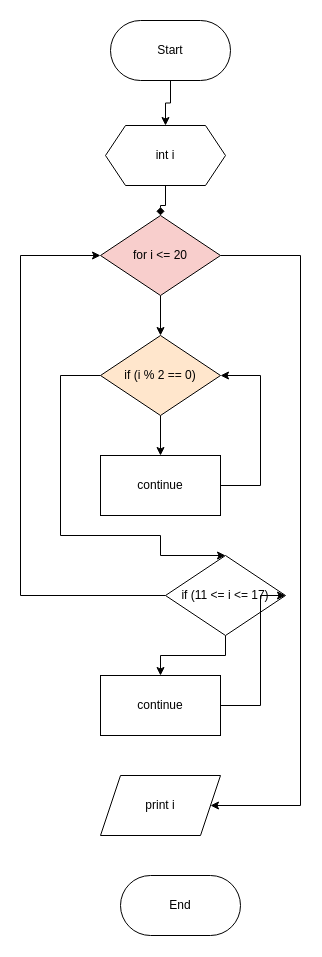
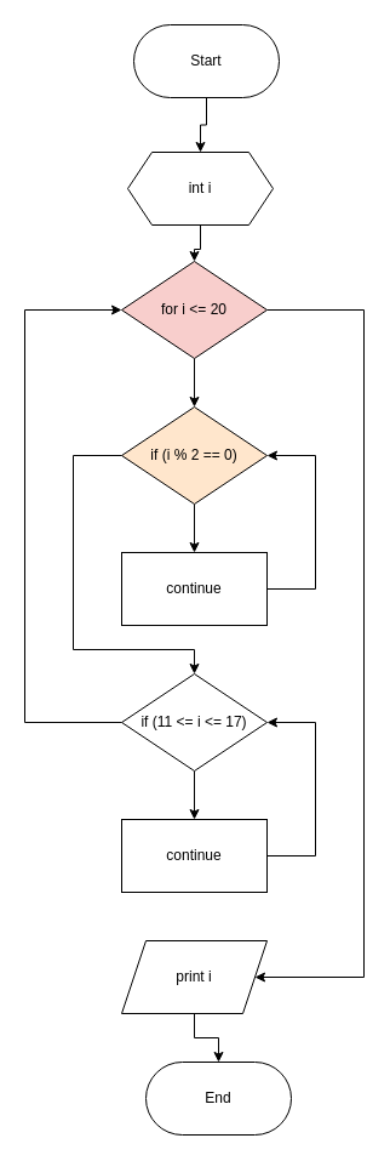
- <mxCell id="4" value="" style="edgeStyle=orthogonalEdgeStyle;rounded=0;orthogonalLoop=1;jettySize=auto;html=1;endArrow=diamond;" edge="1" parent="1" source="5" target="8"><mxGeometry relative="1" as="geometry" /></mxCell>
+ <mxCell id="4" value="" style="edgeStyle=orthogonalEdgeStyle;rounded=0;orthogonalLoop=1;jettySize=auto;html=1;" edge="1" parent="1" source="5" target="8"><mxGeometry relative="1" as="geometry" /></mxCell>
- <mxCell id="16" value="if (11 &amp;lt;= i &amp;lt;= 17)" style="rhombus;whiteSpace=wrap;html=1;" vertex="1" parent="1"><mxGeometry x="165" y="555" width="120" height="80" as="geometry" /></mxCell>
+ <mxCell id="16" value="if (11 &amp;lt;= i &amp;lt;= 17)" style="rhombus;whiteSpace=wrap;html=1;" vertex="1" parent="1"><mxGeometry x="100" y="555" width="120" height="80" as="geometry" /></mxCell>
+ <mxCell id="19" value="" style="edgeStyle=orthogonalEdgeStyle;rounded=0;orthogonalLoop=1;jettySize=auto;html=1;" edge="1" parent="1" source="20" target="21"><mxGeometry relative="1" as="geometry" /></mxCell>
